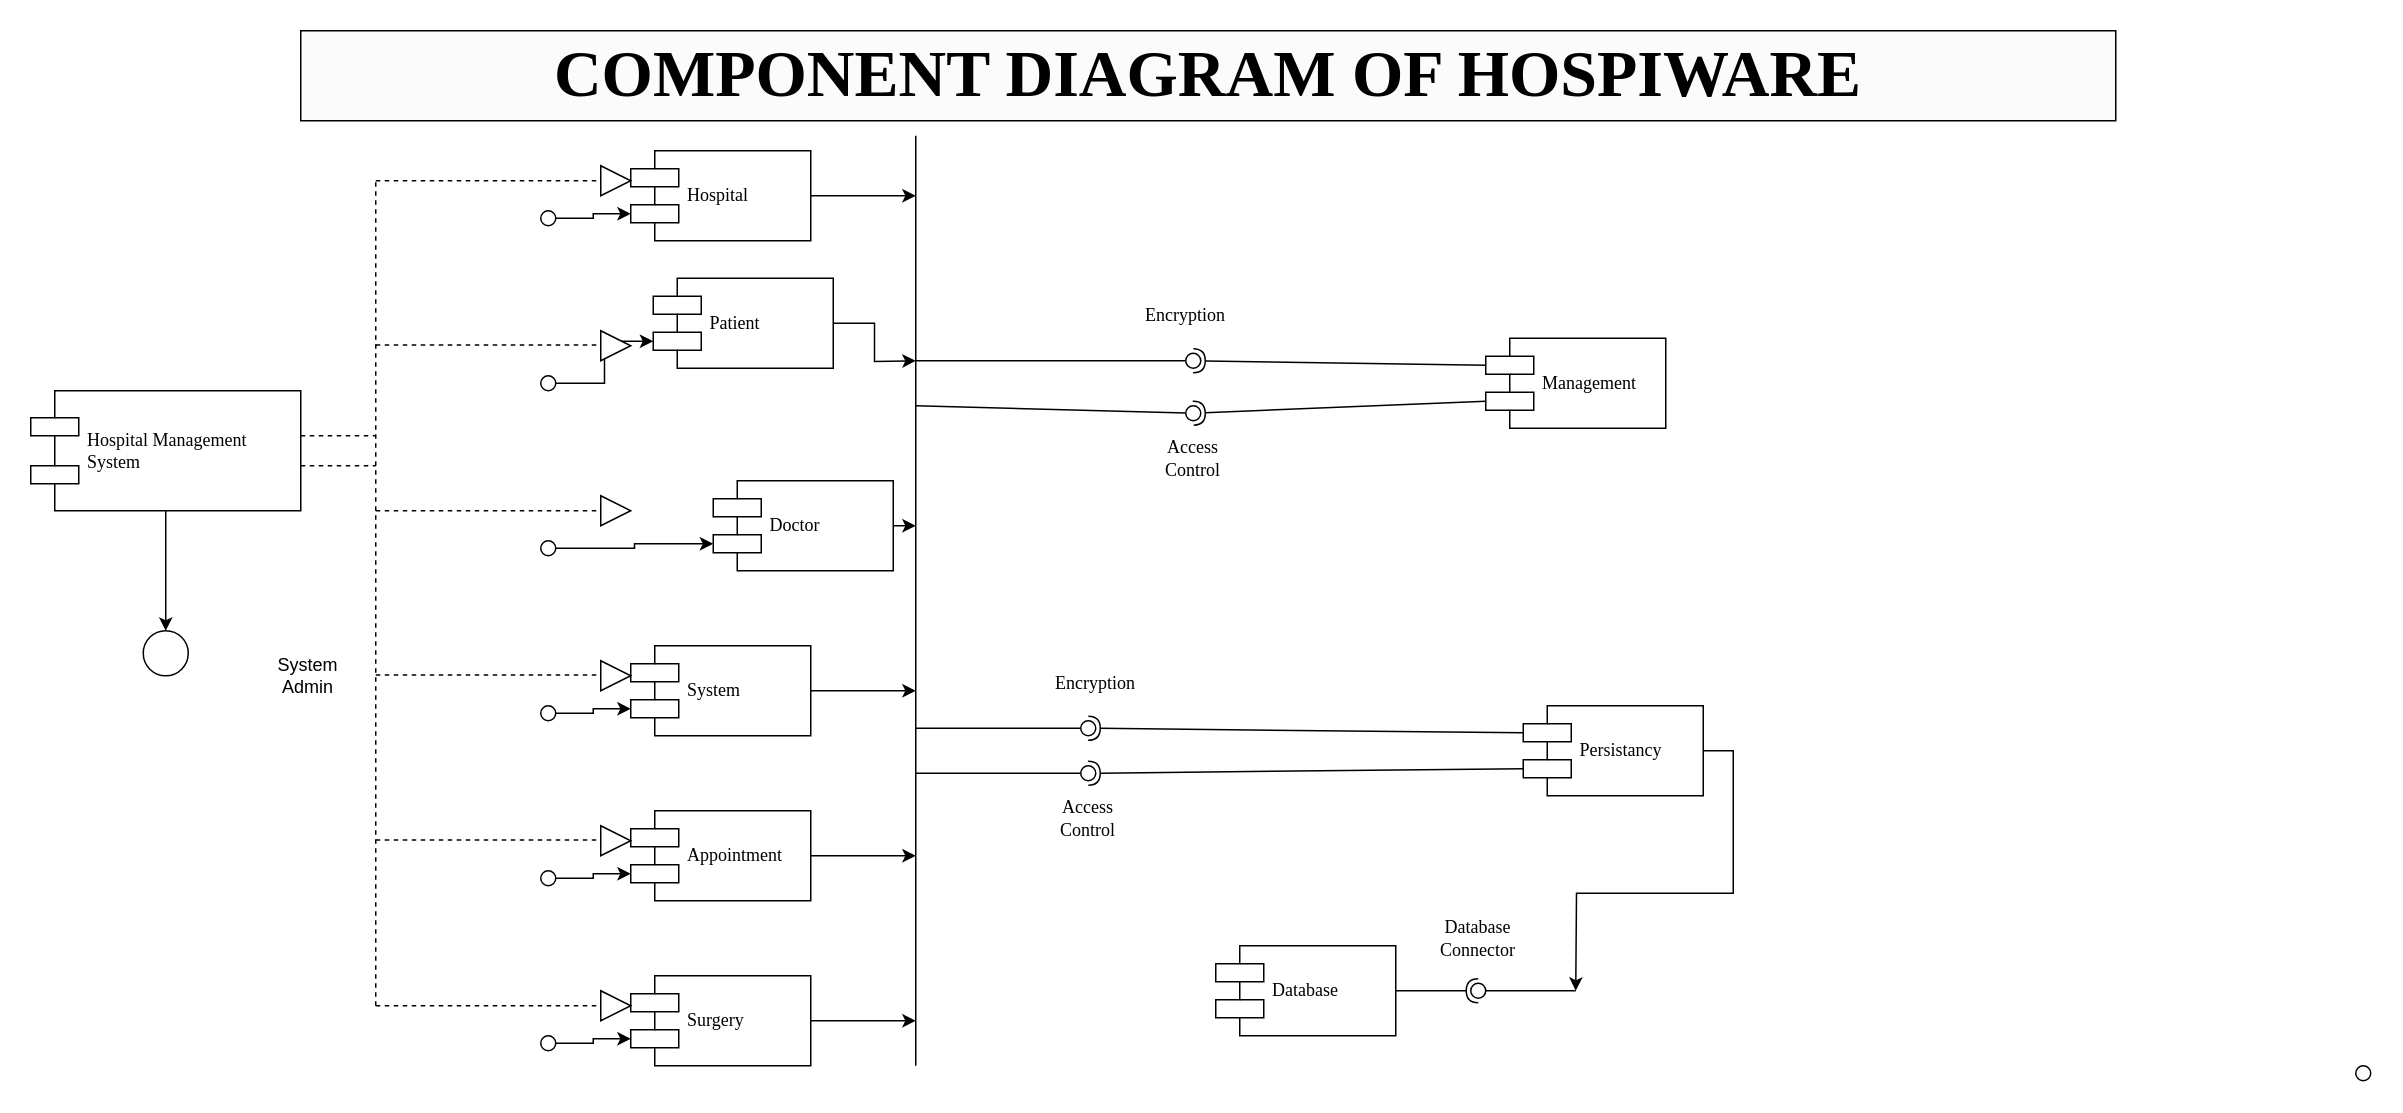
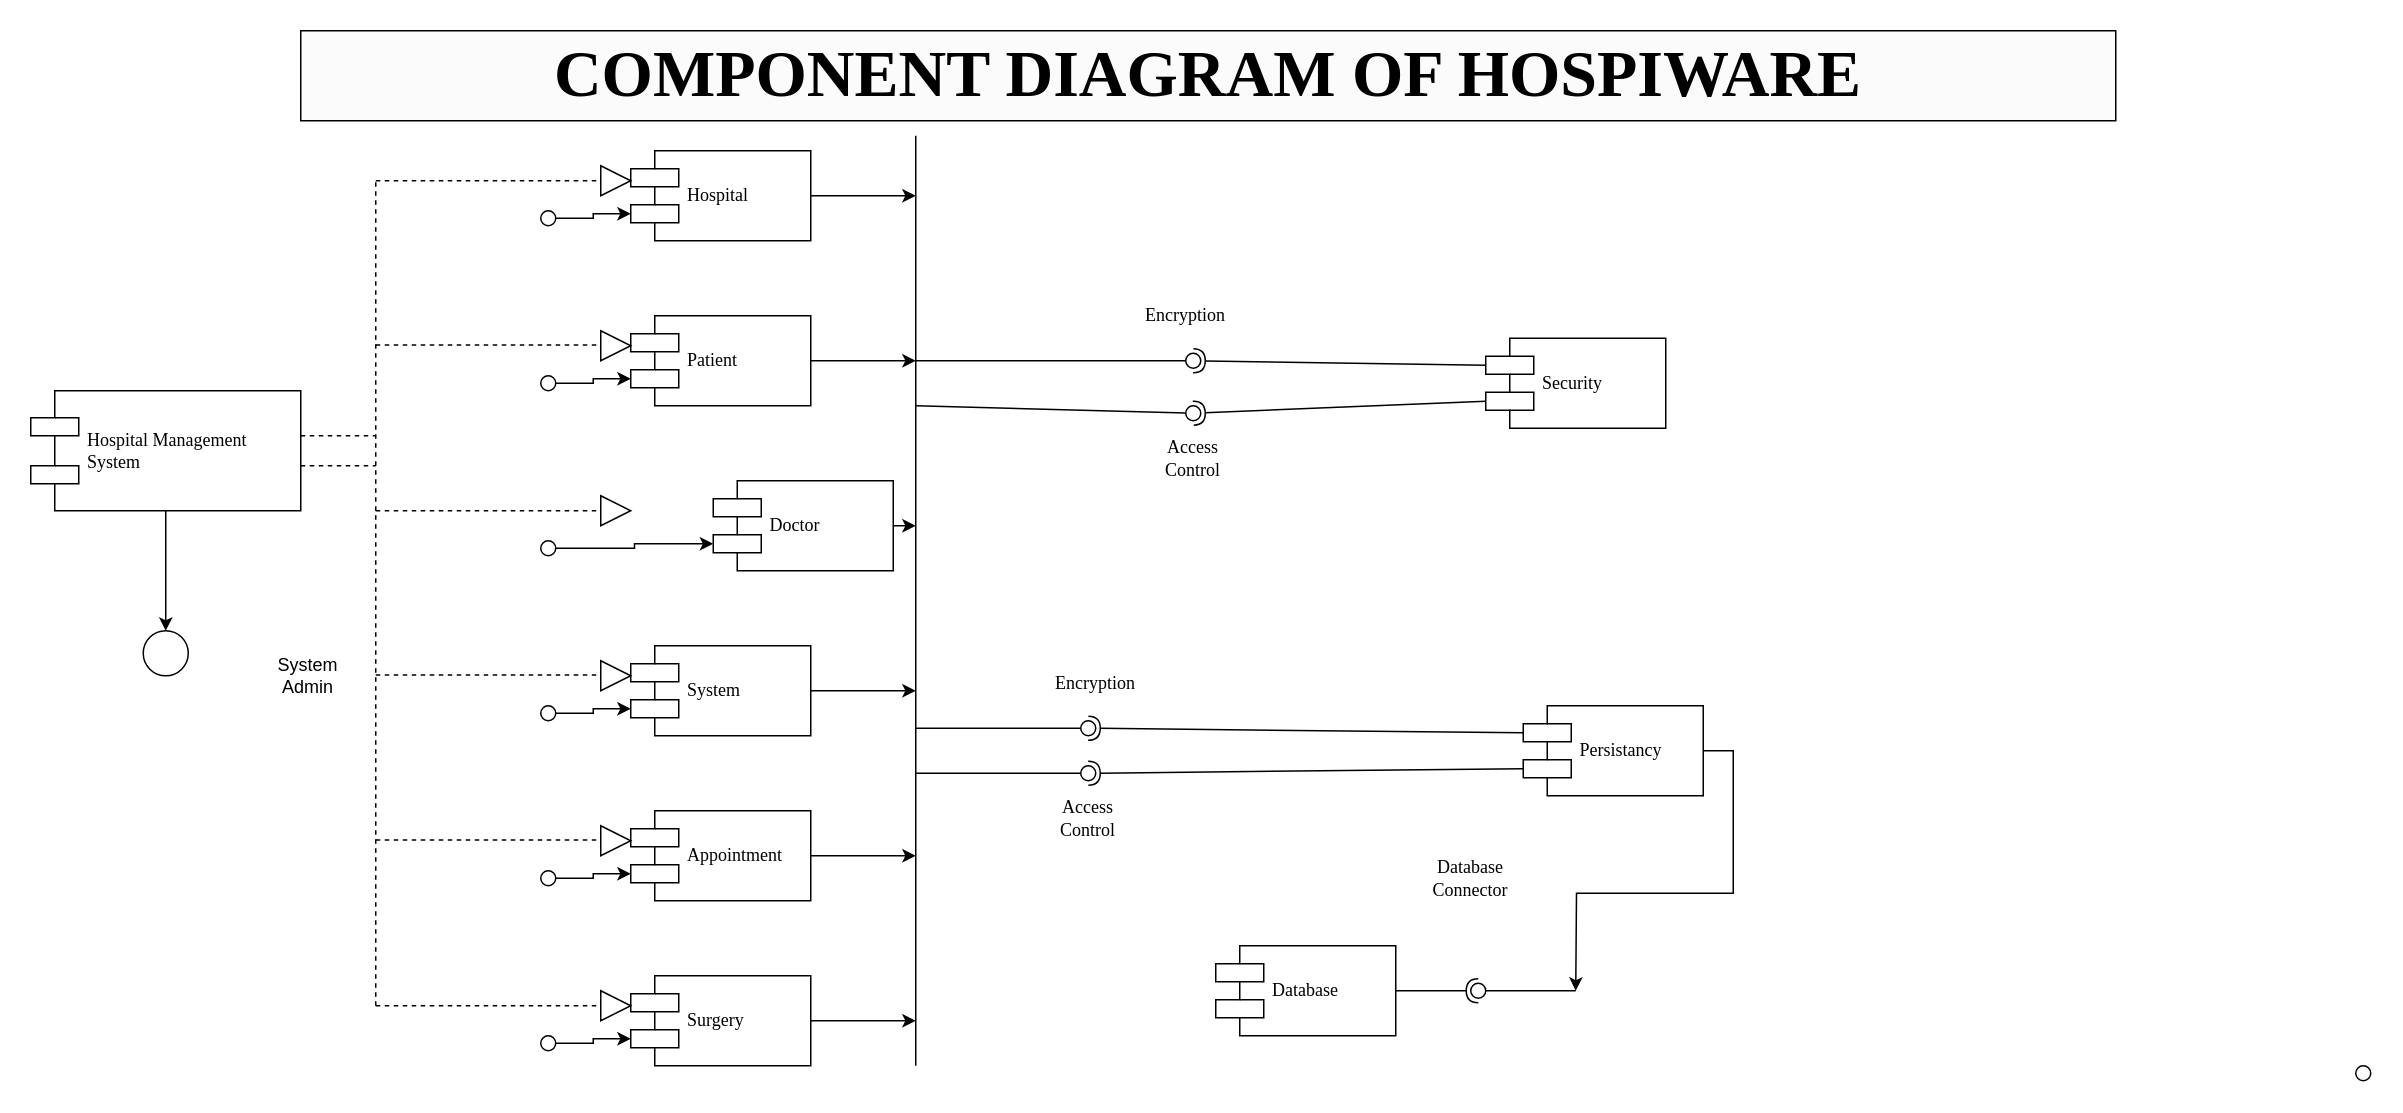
- <mxCell id="11" value="Patient" style="shape=component;align=left;spacingLeft=36;rounded=0;shadow=0;comic=0;labelBackgroundColor=none;strokeWidth=1;fontFamily=Verdana;fontSize=12;html=1;" vertex="1" parent="1"><mxGeometry x="435" y="185" width="120" height="60" as="geometry" /></mxCell>
+ <mxCell id="11" value="Patient" style="shape=component;align=left;spacingLeft=36;rounded=0;shadow=0;comic=0;labelBackgroundColor=none;strokeWidth=1;fontFamily=Verdana;fontSize=12;html=1;" vertex="1" parent="1"><mxGeometry x="420" y="210" width="120" height="60" as="geometry" /></mxCell>
- <mxCell id="33" value="Management" style="shape=component;align=left;spacingLeft=36;rounded=0;shadow=0;comic=0;labelBackgroundColor=none;strokeWidth=1;fontFamily=Verdana;fontSize=12;html=1;" vertex="1" parent="1"><mxGeometry x="990" y="225" width="120" height="60" as="geometry" /></mxCell>
+ <mxCell id="33" value="Security" style="shape=component;align=left;spacingLeft=36;rounded=0;shadow=0;comic=0;labelBackgroundColor=none;strokeWidth=1;fontFamily=Verdana;fontSize=12;html=1;" vertex="1" parent="1"><mxGeometry x="990" y="225" width="120" height="60" as="geometry" /></mxCell>
- <mxCell id="71" value="Database Connector" style="text;html=1;strokeColor=none;fillColor=none;align=center;verticalAlign=middle;whiteSpace=wrap;rounded=0;fontSize=12;fontFamily=Verdana;fontColor=rgb(0, 0, 0);" vertex="1" parent="1"><mxGeometry x="955" y="610" width="60" height="30" as="geometry" /></mxCell>
+ <mxCell id="71" value="Database Connector" style="text;html=1;strokeColor=none;fillColor=none;align=center;verticalAlign=middle;whiteSpace=wrap;rounded=0;fontSize=12;fontFamily=Verdana;fontColor=rgb(0, 0, 0);" vertex="1" parent="1"><mxGeometry x="950" y="570" width="60" height="30" as="geometry" /></mxCell>
